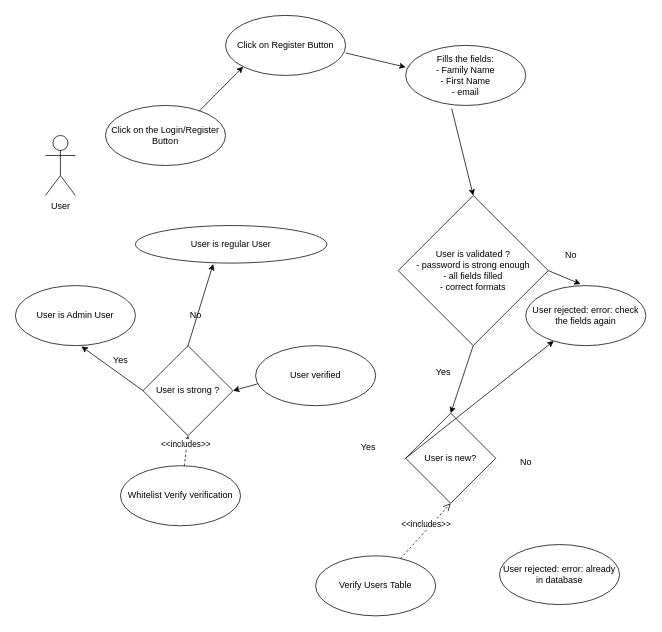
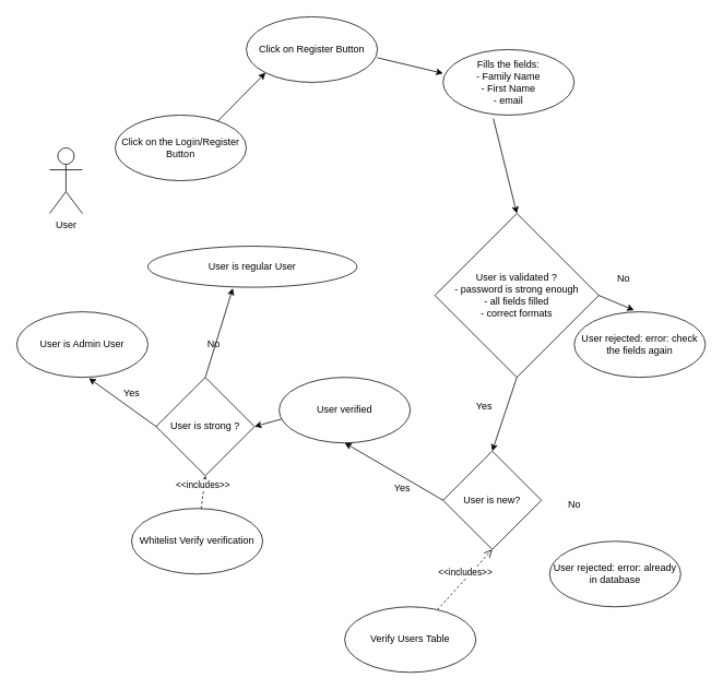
- <mxCell id="30" value="" style="endArrow=classic;html=1;rounded=0;exitX=0;exitY=0.5;exitDx=0;exitDy=0;" parent="1" source="25" target="21" edge="1"><mxGeometry width="50" height="50" relative="1" as="geometry"><mxPoint x="570" y="750" as="sourcePoint" /><mxPoint x="610" y="870" as="targetPoint" /></mxGeometry></mxCell>
+ <mxCell id="30" value="" style="endArrow=classic;html=1;rounded=0;exitX=0;exitY=0.5;exitDx=0;exitDy=0;entryX=0.5;entryY=1;entryDx=0;entryDy=0;" parent="1" source="25" target="6" edge="1"><mxGeometry width="50" height="50" relative="1" as="geometry"><mxPoint x="570" y="750" as="sourcePoint" /><mxPoint x="610" y="870" as="targetPoint" /></mxGeometry></mxCell>
- <mxCell id="24" value="User rejected: error: already in database" style="ellipse;whiteSpace=wrap;html=1;" parent="1" vertex="1"><mxGeometry x="665" y="725" width="160" height="80" as="geometry" /></mxCell>
+ <mxCell id="24" value="User rejected: error: already in database" style="ellipse;whiteSpace=wrap;html=1;" parent="1" vertex="1"><mxGeometry x="670" y="660" width="160" height="80" as="geometry" /></mxCell>
